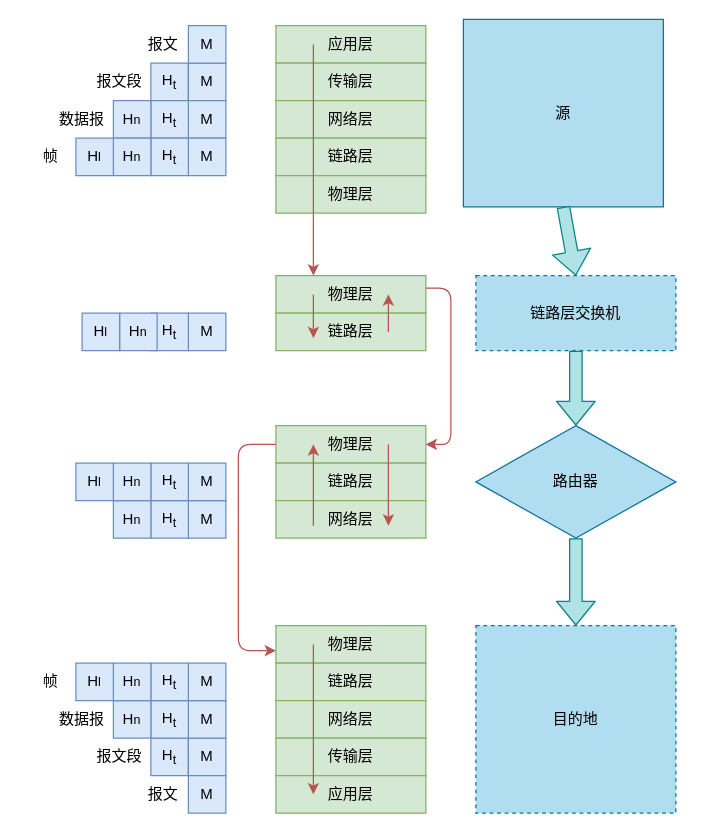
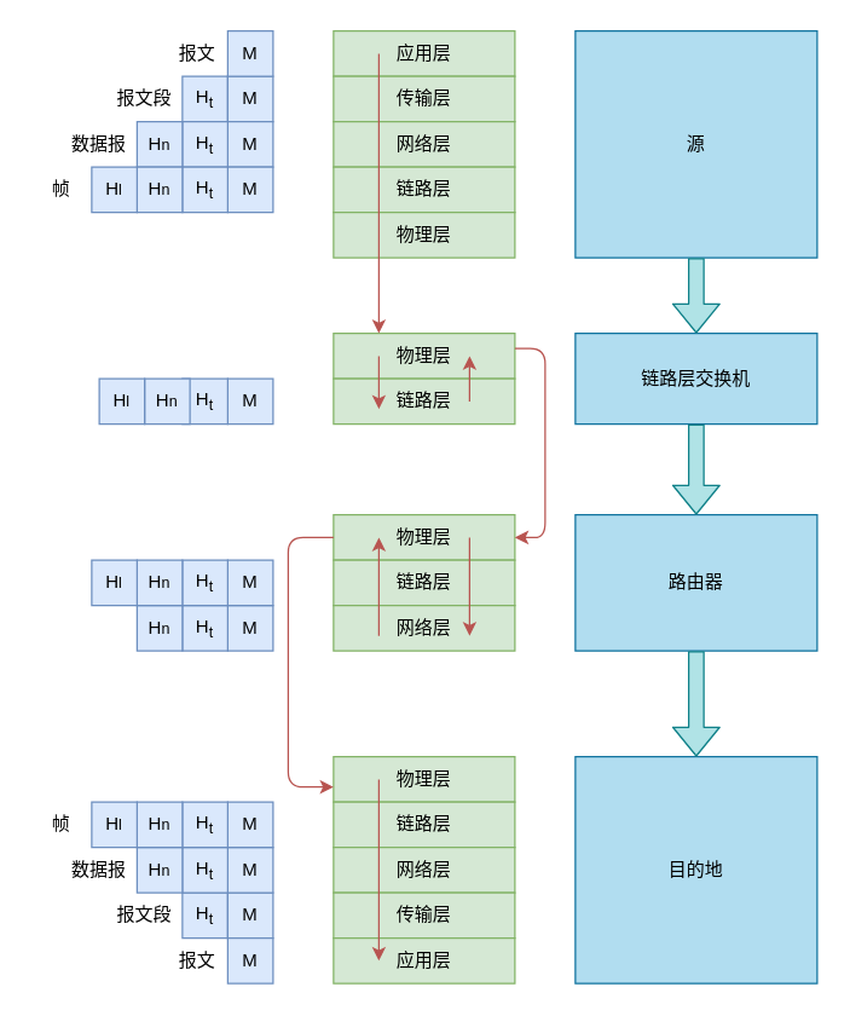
- <mxCell id="2" value="源" style="rounded=0;whiteSpace=wrap;html=1;fillColor=#b1ddf0;strokeColor=#10739e;" vertex="1" parent="1"><mxGeometry x="370" y="15" width="160" height="150" as="geometry" /></mxCell>
+ <mxCell id="2" value="源" style="rounded=0;whiteSpace=wrap;html=1;fillColor=#b1ddf0;strokeColor=#10739e;" vertex="1" parent="1"><mxGeometry x="380" y="20" width="160" height="150" as="geometry" /></mxCell>
- <mxCell id="3" value="链路层交换机" style="rounded=0;whiteSpace=wrap;html=1;fillColor=#b1ddf0;strokeColor=#10739e;dashed=1;" vertex="1" parent="1"><mxGeometry x="380" y="220" width="160" height="60" as="geometry" /></mxCell>
+ <mxCell id="3" value="链路层交换机" style="rounded=0;whiteSpace=wrap;html=1;fillColor=#b1ddf0;strokeColor=#10739e;" vertex="1" parent="1"><mxGeometry x="380" y="220" width="160" height="60" as="geometry" /></mxCell>
- <mxCell id="4" value="路由器" style="rhombus;whiteSpace=wrap;html=1;fillColor=#b1ddf0;strokeColor=#10739e;" vertex="1" parent="1"><mxGeometry x="380" y="340" width="160" height="90" as="geometry" /></mxCell>
+ <mxCell id="4" value="路由器" style="rounded=0;whiteSpace=wrap;html=1;fillColor=#b1ddf0;strokeColor=#10739e;" vertex="1" parent="1"><mxGeometry x="380" y="340" width="160" height="90" as="geometry" /></mxCell>
- <mxCell id="40" value="目的地" style="rounded=0;whiteSpace=wrap;html=1;fillColor=#b1ddf0;strokeColor=#10739e;dashed=1;" vertex="1" parent="1"><mxGeometry x="380" y="500" width="160" height="150" as="geometry" /></mxCell>
+ <mxCell id="40" value="目的地" style="rounded=0;whiteSpace=wrap;html=1;fillColor=#b1ddf0;strokeColor=#10739e;" vertex="1" parent="1"><mxGeometry x="380" y="500" width="160" height="150" as="geometry" /></mxCell>
